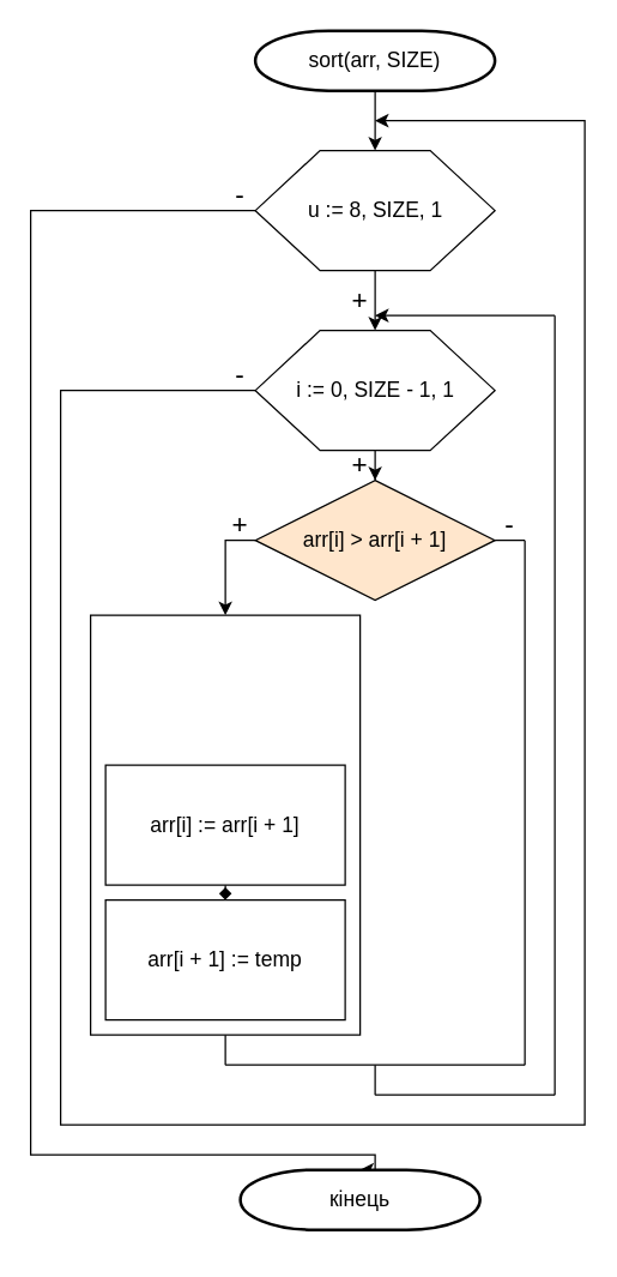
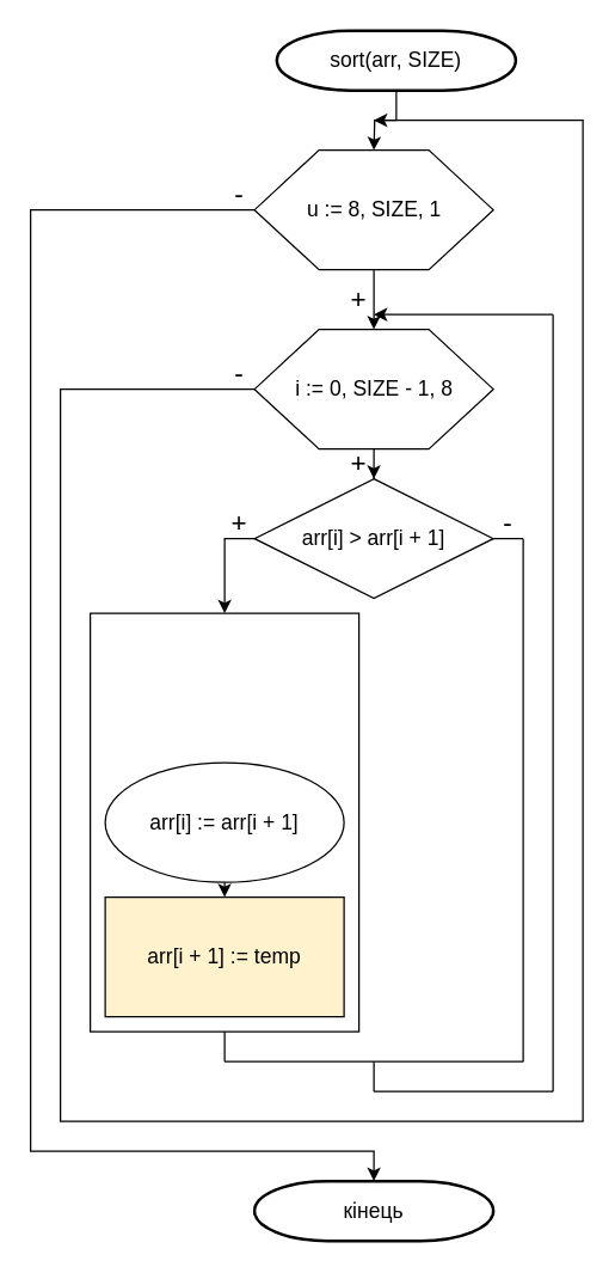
- <mxCell id="4" value="&lt;font style=&quot;font-size: 14px&quot;&gt;sort(arr, SIZE)&lt;/font&gt;" style="strokeWidth=2;html=1;shape=mxgraph.flowchart.terminator;whiteSpace=wrap;" parent="1" vertex="1"><mxGeometry x="170" y="20" width="160" height="40" as="geometry" /></mxCell>
+ <mxCell id="4" value="&lt;font style=&quot;font-size: 14px&quot;&gt;sort(arr, SIZE)&lt;/font&gt;" style="strokeWidth=2;html=1;shape=mxgraph.flowchart.terminator;whiteSpace=wrap;" parent="1" vertex="1"><mxGeometry x="185" y="20" width="160" height="40" as="geometry" /></mxCell>
- <mxCell id="8" value="&lt;font style=&quot;font-size: 14px&quot;&gt;i := 0, SIZE - 1, 1&lt;/font&gt;" style="verticalLabelPosition=middle;verticalAlign=middle;html=1;shape=hexagon;perimeter=hexagonPerimeter2;arcSize=6;size=0.27;labelPosition=center;align=center;" parent="1" vertex="1"><mxGeometry x="170" y="220" width="160" height="80" as="geometry" /></mxCell>
+ <mxCell id="8" value="&lt;font style=&quot;font-size: 14px&quot;&gt;i := 0, SIZE - 1, 8&lt;/font&gt;" style="verticalLabelPosition=middle;verticalAlign=middle;html=1;shape=hexagon;perimeter=hexagonPerimeter2;arcSize=6;size=0.27;labelPosition=center;align=center;" parent="1" vertex="1"><mxGeometry x="170" y="220" width="160" height="80" as="geometry" /></mxCell>
- <mxCell id="10" value="&lt;font style=&quot;font-size: 14px&quot;&gt;arr[i] &amp;gt; arr[i + 1]&lt;/font&gt;" style="rhombus;whiteSpace=wrap;html=1;arcSize=6;fillColor=#ffe6cc;" parent="1" vertex="1"><mxGeometry x="170" y="320" width="160" height="80" as="geometry" /></mxCell>
+ <mxCell id="10" value="&lt;font style=&quot;font-size: 14px&quot;&gt;arr[i] &amp;gt; arr[i + 1]&lt;/font&gt;" style="rhombus;whiteSpace=wrap;html=1;arcSize=6;" parent="1" vertex="1"><mxGeometry x="170" y="320" width="160" height="80" as="geometry" /></mxCell>
- <mxCell id="13" value="&lt;font style=&quot;font-size: 14px&quot;&gt;arr[i] := arr[i + 1]&lt;/font&gt;" style="whiteSpace=wrap;html=1;arcSize=6;" parent="1" vertex="1"><mxGeometry x="70" y="510" width="160" height="80" as="geometry" /></mxCell>
+ <mxCell id="13" value="&lt;font style=&quot;font-size: 14px&quot;&gt;arr[i] := arr[i + 1]&lt;/font&gt;" style="ellipse;whiteSpace=wrap;html=1;arcSize=6;" parent="1" vertex="1"><mxGeometry x="70" y="510" width="160" height="80" as="geometry" /></mxCell>
- <mxCell id="12" style="edgeStyle=orthogonalEdgeStyle;rounded=0;orthogonalLoop=1;jettySize=auto;html=1;exitX=0.5;exitY=1;exitDx=0;exitDy=0;entryX=0.5;entryY=0;entryDx=0;entryDy=0;endArrow=diamond;" parent="1" source="13" target="11" edge="1"><mxGeometry relative="1" as="geometry" /></mxCell>
+ <mxCell id="12" style="edgeStyle=orthogonalEdgeStyle;rounded=0;orthogonalLoop=1;jettySize=auto;html=1;exitX=0.5;exitY=1;exitDx=0;exitDy=0;entryX=0.5;entryY=0;entryDx=0;entryDy=0;" parent="1" source="13" target="11" edge="1"><mxGeometry relative="1" as="geometry" /></mxCell>
- <mxCell id="11" value="&lt;font style=&quot;font-size: 14px&quot;&gt;arr[i + 1] := temp&lt;/font&gt;" style="whiteSpace=wrap;html=1;arcSize=6;" parent="1" vertex="1"><mxGeometry x="70" y="600" width="160" height="80" as="geometry" /></mxCell>
+ <mxCell id="11" value="&lt;font style=&quot;font-size: 14px&quot;&gt;arr[i + 1] := temp&lt;/font&gt;" style="whiteSpace=wrap;html=1;arcSize=6;fillColor=#fff2cc;" parent="1" vertex="1"><mxGeometry x="70" y="600" width="160" height="80" as="geometry" /></mxCell>
- <mxCell id="30" value="&lt;font style=&quot;font-size: 14px&quot;&gt;кінець&lt;/font&gt;" style="strokeWidth=2;html=1;shape=mxgraph.flowchart.terminator;whiteSpace=wrap;" parent="1" vertex="1"><mxGeometry x="160" y="780" width="160" height="40" as="geometry" /></mxCell>
+ <mxCell id="30" value="&lt;font style=&quot;font-size: 14px&quot;&gt;кінець&lt;/font&gt;" style="strokeWidth=2;html=1;shape=mxgraph.flowchart.terminator;whiteSpace=wrap;" parent="1" vertex="1"><mxGeometry x="170" y="790" width="160" height="40" as="geometry" /></mxCell>
